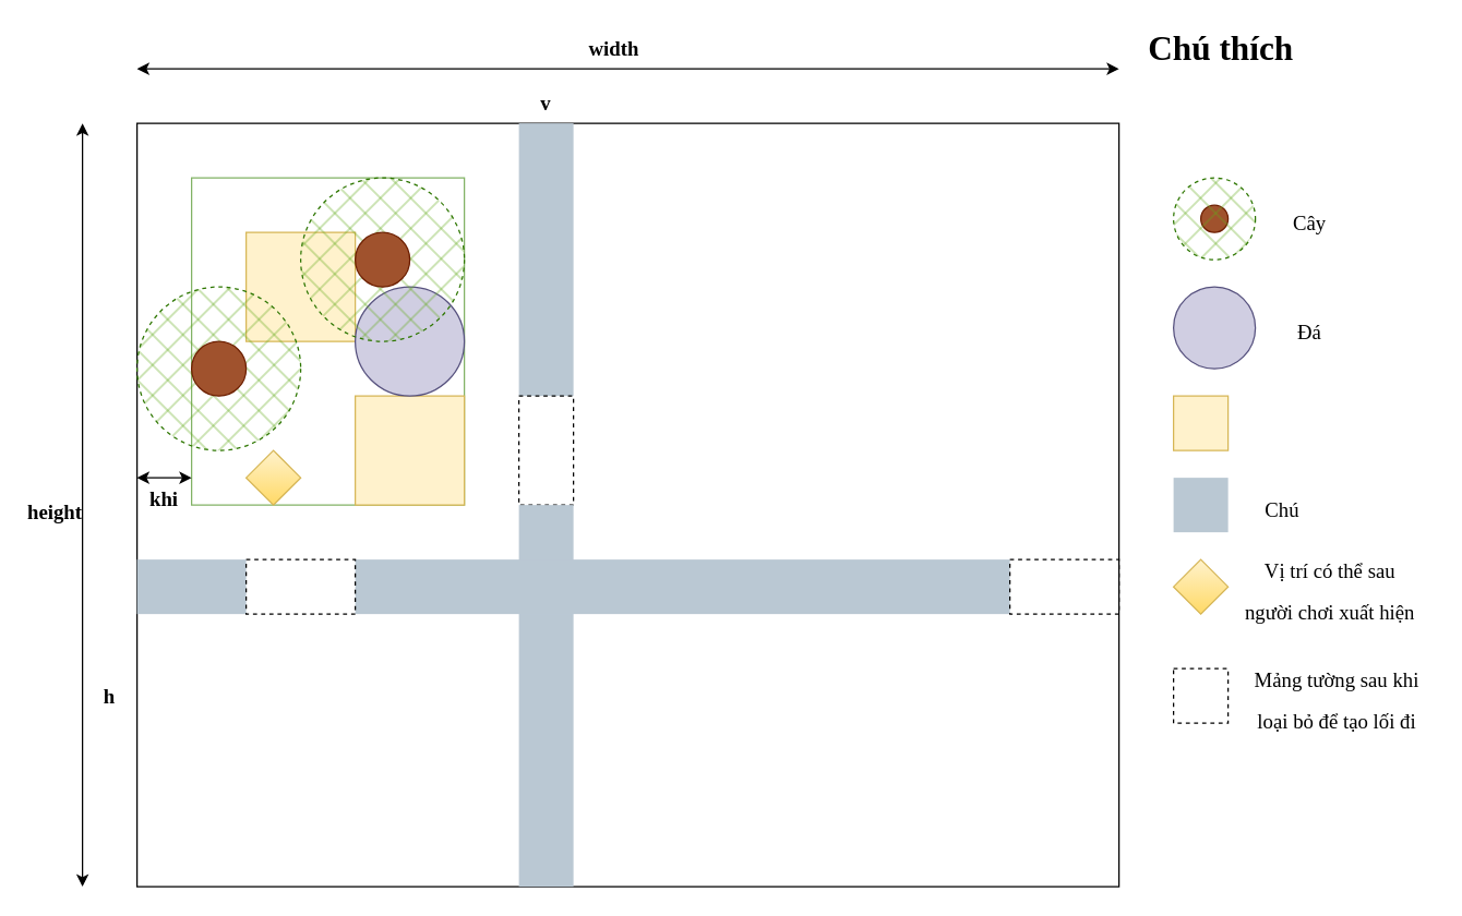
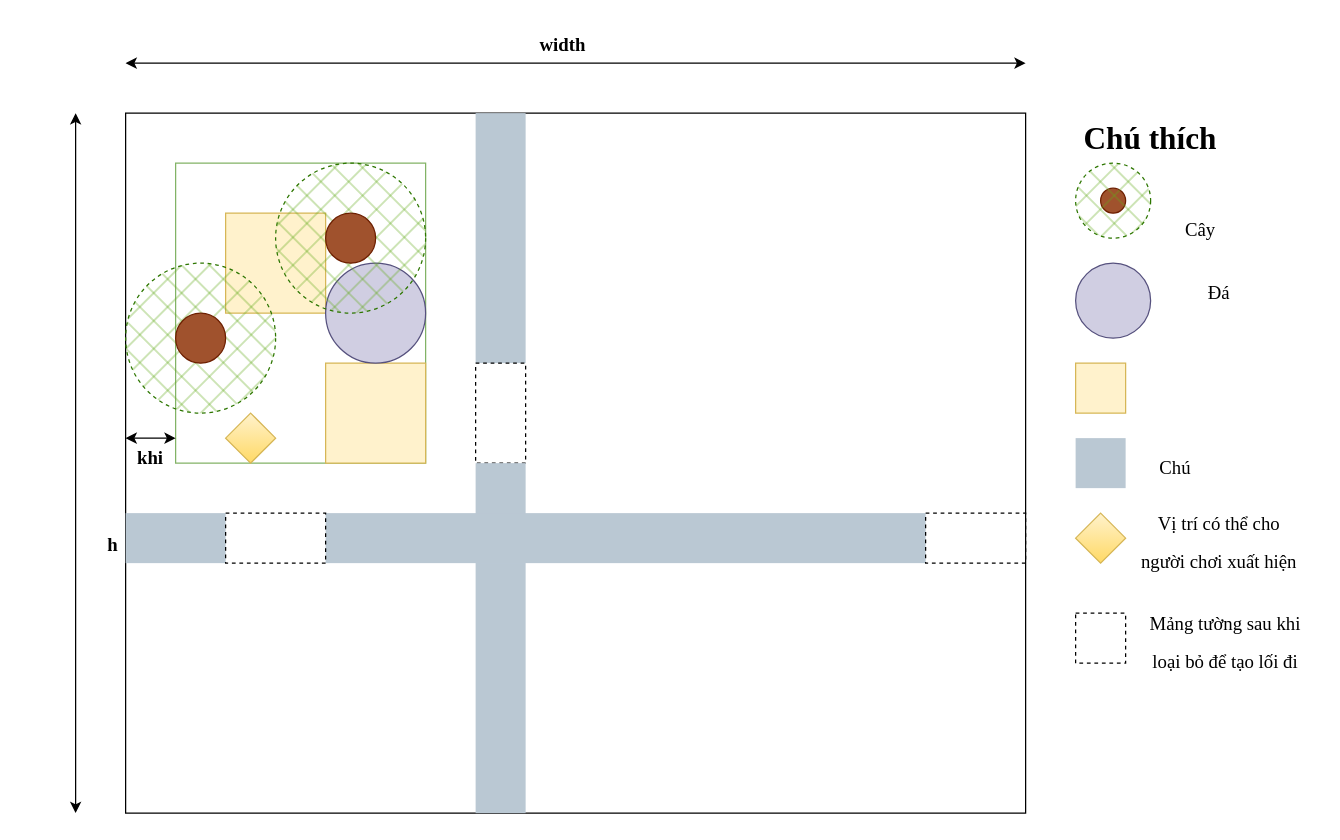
- <mxCell id="27" value="Chú thích" style="text;html=1;strokeColor=none;fillColor=none;align=center;verticalAlign=middle;whiteSpace=wrap;rounded=0;fillStyle=solid;fontFamily=Times New Roman;fontSize=25;fontStyle=1" parent="1" vertex="1"><mxGeometry x="835" y="15" width="120" height="40" as="geometry" /></mxCell>
+ <mxCell id="27" value="Chú thích" style="text;html=1;strokeColor=none;fillColor=none;align=center;verticalAlign=middle;whiteSpace=wrap;rounded=0;fillStyle=solid;fontFamily=Times New Roman;fontSize=25;fontStyle=1" parent="1" vertex="1"><mxGeometry x="860" y="90" width="120" height="40" as="geometry" /></mxCell>
- <mxCell id="8" value="&lt;span&gt;v&lt;/span&gt;" style="text;html=1;strokeColor=none;fillColor=none;align=center;verticalAlign=middle;whiteSpace=wrap;rounded=0;fontSize=15;fontFamily=Times New Roman;fontStyle=1" parent="1" vertex="1"><mxGeometry x="370" y="60" width="60" height="30" as="geometry" /></mxCell>
- <mxCell id="32" value="&lt;font style=&quot;font-size: 15px;&quot;&gt;Cây&lt;/font&gt;" style="text;html=1;strokeColor=none;fillColor=none;align=center;verticalAlign=middle;whiteSpace=wrap;rounded=0;fillStyle=solid;fontFamily=Times New Roman;fontSize=25;" parent="1" vertex="1"><mxGeometry x="930" y="145" width="60" height="30" as="geometry" /></mxCell>
+ <mxCell id="32" value="&lt;font style=&quot;font-size: 15px;&quot;&gt;Cây&lt;/font&gt;" style="text;html=1;strokeColor=none;fillColor=none;align=center;verticalAlign=middle;whiteSpace=wrap;rounded=0;fillStyle=solid;fontFamily=Times New Roman;fontSize=25;" parent="1" vertex="1"><mxGeometry x="930" y="165" width="60" height="30" as="geometry" /></mxCell>
- <mxCell id="33" value="&lt;span style=&quot;font-size: 15px;&quot;&gt;Đá&lt;/span&gt;" style="text;html=1;strokeColor=none;fillColor=none;align=center;verticalAlign=middle;whiteSpace=wrap;rounded=0;fillStyle=solid;fontFamily=Times New Roman;fontSize=25;" parent="1" vertex="1"><mxGeometry x="930" y="225" width="60" height="30" as="geometry" /></mxCell>
+ <mxCell id="33" value="&lt;span style=&quot;font-size: 15px;&quot;&gt;Đá&lt;/span&gt;" style="text;html=1;strokeColor=none;fillColor=none;align=center;verticalAlign=middle;whiteSpace=wrap;rounded=0;fillStyle=solid;fontFamily=Times New Roman;fontSize=25;" parent="1" vertex="1"><mxGeometry x="945" y="215" width="60" height="30" as="geometry" /></mxCell>
- <mxCell id="7" value="height" style="text;html=1;strokeColor=none;fillColor=none;align=center;verticalAlign=middle;whiteSpace=wrap;rounded=0;fontStyle=1;fontSize=15;fontFamily=Times New Roman;" parent="1" vertex="1"><mxGeometry y="360" width="40" height="30" as="geometry" x="20" /></mxCell>
- <mxCell id="34" value="&lt;span style=&quot;font-size: 15px;&quot;&gt;Vị trí có thể sau người chơi xuất hiện&lt;/span&gt;" style="text;html=1;strokeColor=none;fillColor=none;align=center;verticalAlign=middle;whiteSpace=wrap;rounded=0;fillStyle=solid;fontFamily=Times New Roman;fontSize=25;" parent="1" vertex="1"><mxGeometry x="910" y="415" width="130" height="30" as="geometry" /></mxCell>
+ <mxCell id="34" value="&lt;span style=&quot;font-size: 15px;&quot;&gt;Vị trí có thể cho người chơi xuất hiện&lt;/span&gt;" style="text;html=1;strokeColor=none;fillColor=none;align=center;verticalAlign=middle;whiteSpace=wrap;rounded=0;fillStyle=solid;fontFamily=Times New Roman;fontSize=25;" parent="1" vertex="1"><mxGeometry x="910" y="415" width="130" height="30" as="geometry" /></mxCell>
- <mxCell id="9" value="h" style="text;html=1;strokeColor=none;fillColor=none;align=center;verticalAlign=middle;whiteSpace=wrap;rounded=0;fontSize=15;fontStyle=1;fontFamily=Times New Roman;" parent="1" vertex="1"><mxGeometry x="70" y="495" width="20" height="30" as="geometry" /></mxCell>
+ <mxCell id="9" value="h" style="text;html=1;strokeColor=none;fillColor=none;align=center;verticalAlign=middle;whiteSpace=wrap;rounded=0;fontSize=15;fontStyle=1;fontFamily=Times New Roman;" parent="1" vertex="1"><mxGeometry x="80" y="420" width="20" height="30" as="geometry" /></mxCell>
